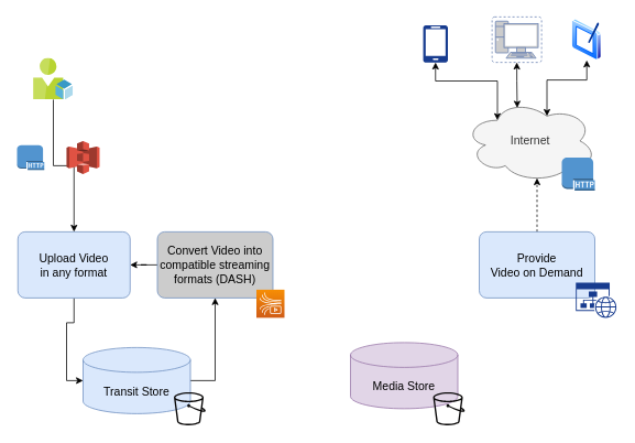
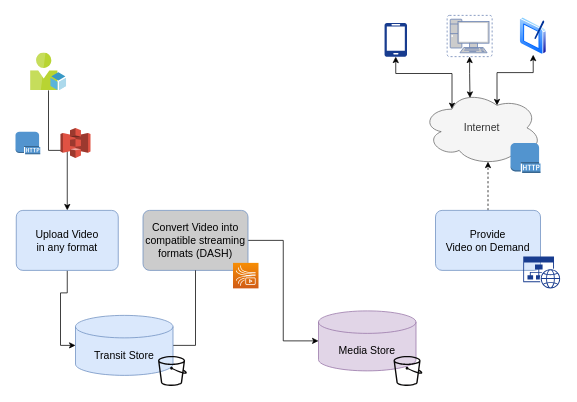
- <mxCell id="10" style="edgeStyle=orthogonalEdgeStyle;rounded=0;orthogonalLoop=1;jettySize=auto;html=1;fontSize=14;startArrow=none;startFill=0;endArrow=classic;endFill=1;" parent="1" source="11" target="8" edge="1"><mxGeometry relative="1" as="geometry" /></mxCell>
+ <mxCell id="10" style="edgeStyle=orthogonalEdgeStyle;rounded=0;orthogonalLoop=1;jettySize=auto;html=1;fontSize=14;startArrow=none;startFill=0;endArrow=classic;endFill=1;entryX=0;entryY=0.5;entryDx=0;entryDy=0;entryPerimeter=0;" parent="1" source="11" target="9" edge="1"><mxGeometry relative="1" as="geometry" /></mxCell>
- <mxCell id="24" style="edgeStyle=orthogonalEdgeStyle;rounded=0;orthogonalLoop=1;jettySize=auto;html=1;exitX=1;exitY=0.5;exitDx=0;exitDy=0;exitPerimeter=0;entryX=0.5;entryY=1;entryDx=0;entryDy=0;fontSize=14;startArrow=none;startFill=0;endArrow=classic;endFill=1;" parent="1" source="25" target="11" edge="1"><mxGeometry relative="1" as="geometry" /></mxCell>
+ <mxCell id="24" style="edgeStyle=orthogonalEdgeStyle;rounded=0;orthogonalLoop=1;jettySize=auto;html=1;exitX=1;exitY=0.5;exitDx=0;exitDy=0;exitPerimeter=0;entryX=0.5;entryY=1;entryDx=0;entryDy=0;fontSize=14;startArrow=none;startFill=0;endArrow=none;endFill=1;" parent="1" source="25" target="11" edge="1"><mxGeometry relative="1" as="geometry" /></mxCell>
